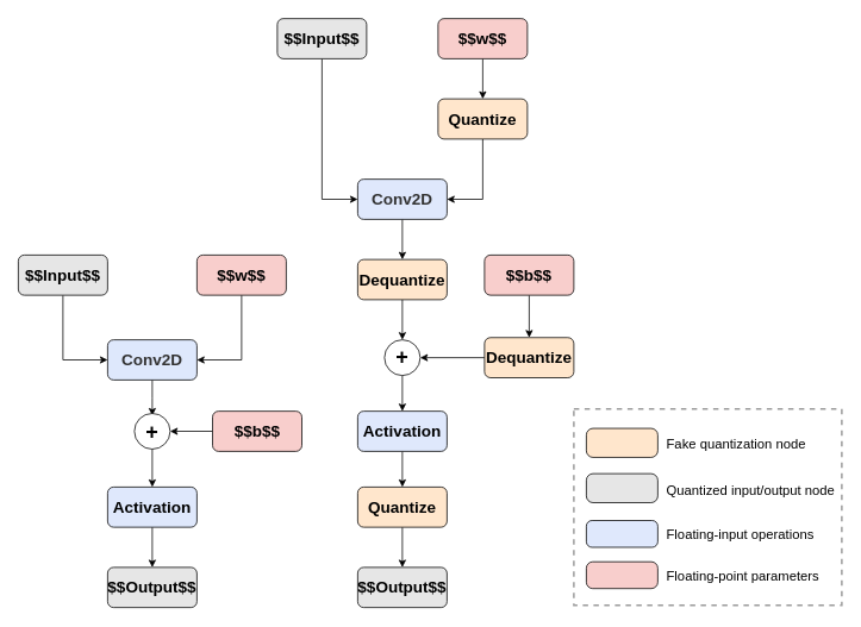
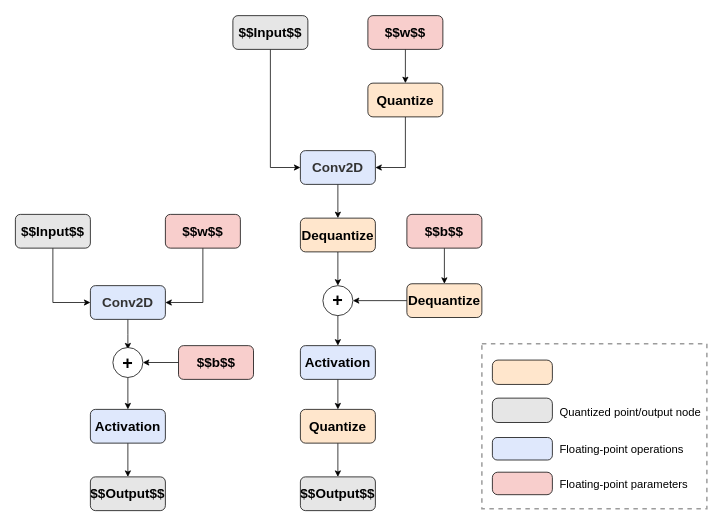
- <mxCell id="41" value="&lt;font style=&quot;font-size: 15px;&quot;&gt;Fake quantization node&lt;/font&gt;" style="text;html=1;align=left;verticalAlign=middle;whiteSpace=wrap;rounded=0;" parent="1" vertex="1"><mxGeometry x="744" y="480.5" width="198" height="30" as="geometry" /></mxCell>
- <mxCell id="42" value="&lt;font style=&quot;font-size: 15px;&quot;&gt;Quantized input/output node&lt;/font&gt;" style="text;html=1;align=left;verticalAlign=middle;whiteSpace=wrap;rounded=0;" parent="1" vertex="1"><mxGeometry x="744" y="532.5" width="198" height="30" as="geometry" /></mxCell>
+ <mxCell id="42" value="&lt;font style=&quot;font-size: 15px;&quot;&gt;Quantized point/output node&lt;/font&gt;" style="text;html=1;align=left;verticalAlign=middle;whiteSpace=wrap;rounded=0;" parent="1" vertex="1"><mxGeometry x="744" y="532.5" width="198" height="30" as="geometry" /></mxCell>
- <mxCell id="43" value="&lt;font style=&quot;font-size: 15px;&quot;&gt;Floating-input operations&lt;/font&gt;" style="text;html=1;align=left;verticalAlign=middle;whiteSpace=wrap;rounded=0;" parent="1" vertex="1"><mxGeometry x="744" y="582.5" width="198" height="30" as="geometry" /></mxCell>
+ <mxCell id="43" value="&lt;font style=&quot;font-size: 15px;&quot;&gt;Floating-point operations&lt;/font&gt;" style="text;html=1;align=left;verticalAlign=middle;whiteSpace=wrap;rounded=0;" parent="1" vertex="1"><mxGeometry x="744" y="582.5" width="198" height="30" as="geometry" /></mxCell>
